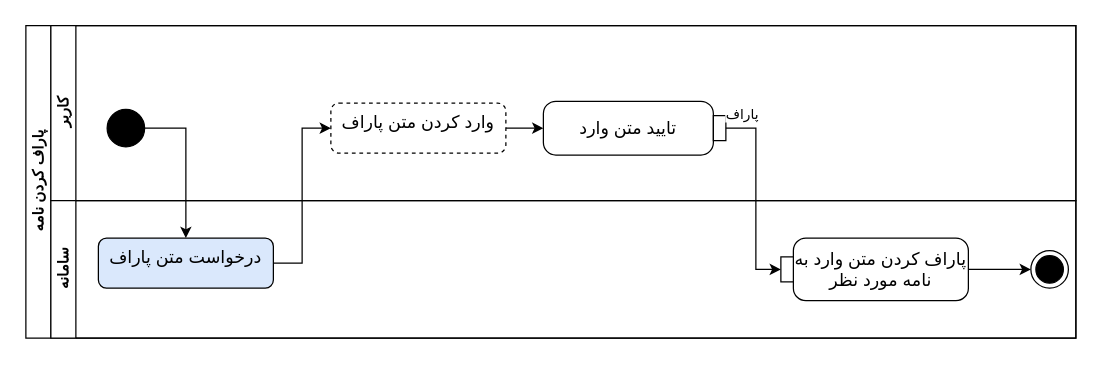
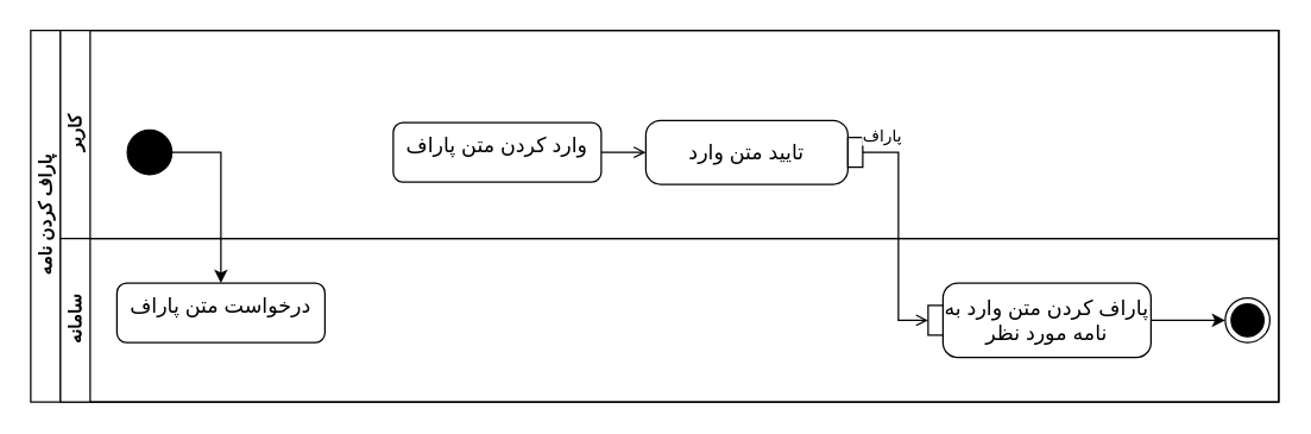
- <mxCell id="6" value="&lt;span style=&quot;font-size: 14px;&quot;&gt;وارد کردن متن پاراف&lt;br&gt;&lt;br&gt;&lt;/span&gt;" style="html=1;align=center;verticalAlign=top;rounded=1;absoluteArcSize=1;arcSize=13;dashed=1;whiteSpace=wrap;" vertex="1" parent="3"><mxGeometry x="224" y="62" width="140" height="40" as="geometry" /></mxCell>
+ <mxCell id="6" value="&lt;span style=&quot;font-size: 14px;&quot;&gt;وارد کردن متن پاراف&lt;br&gt;&lt;br&gt;&lt;/span&gt;" style="html=1;align=center;verticalAlign=top;rounded=1;absoluteArcSize=1;arcSize=13;dashed=0;whiteSpace=wrap;" vertex="1" parent="3"><mxGeometry x="224" y="62" width="140" height="40" as="geometry" /></mxCell>
- <mxCell id="5" style="edgeStyle=orthogonalEdgeStyle;rounded=0;orthogonalLoop=1;jettySize=auto;html=1;" edge="1" parent="3" source="6" target="7"><mxGeometry relative="1" as="geometry"><mxPoint x="384" y="82" as="targetPoint" /></mxGeometry></mxCell>
+ <mxCell id="5" style="edgeStyle=orthogonalEdgeStyle;rounded=0;orthogonalLoop=1;jettySize=auto;html=1;endArrow=open;" edge="1" parent="3" source="6" target="7"><mxGeometry relative="1" as="geometry"><mxPoint x="384" y="82" as="targetPoint" /></mxGeometry></mxCell>
- <mxCell id="8" style="edgeStyle=orthogonalEdgeStyle;rounded=0;orthogonalLoop=1;jettySize=auto;html=1;entryX=0;entryY=0.5;entryDx=0;entryDy=0;" edge="1" parent="2" source="11" target="6"><mxGeometry relative="1" as="geometry"><mxPoint x="253.395" y="99.72" as="targetPoint" /></mxGeometry></mxCell>
- <mxCell id="11" value="&lt;font style=&quot;font-size: 14px;&quot;&gt;درخواست متن پاراف&lt;/font&gt;" style="html=1;align=center;verticalAlign=top;rounded=1;absoluteArcSize=1;arcSize=13;dashed=0;whiteSpace=wrap;fillColor=#dae8fc;" vertex="1" parent="9"><mxGeometry x="38" y="30" width="140" height="40" as="geometry" /></mxCell>
+ <mxCell id="11" value="&lt;font style=&quot;font-size: 14px;&quot;&gt;درخواست متن پاراف&lt;/font&gt;" style="html=1;align=center;verticalAlign=top;rounded=1;absoluteArcSize=1;arcSize=13;dashed=0;whiteSpace=wrap;" vertex="1" parent="9"><mxGeometry x="38" y="30" width="140" height="40" as="geometry" /></mxCell>
- <mxCell id="15" style="edgeStyle=orthogonalEdgeStyle;rounded=0;orthogonalLoop=1;jettySize=auto;html=1;" edge="1" parent="2" source="7" target="13"><mxGeometry relative="1" as="geometry"><Array as="points"><mxPoint x="584" y="82" /><mxPoint x="584" y="195" /></Array></mxGeometry></mxCell>
+ <mxCell id="15" style="edgeStyle=orthogonalEdgeStyle;rounded=0;orthogonalLoop=1;jettySize=auto;html=1;endArrow=open;" edge="1" parent="2" source="7" target="13"><mxGeometry relative="1" as="geometry"><Array as="points"><mxPoint x="584" y="82" /><mxPoint x="584" y="195" /></Array></mxGeometry></mxCell>
